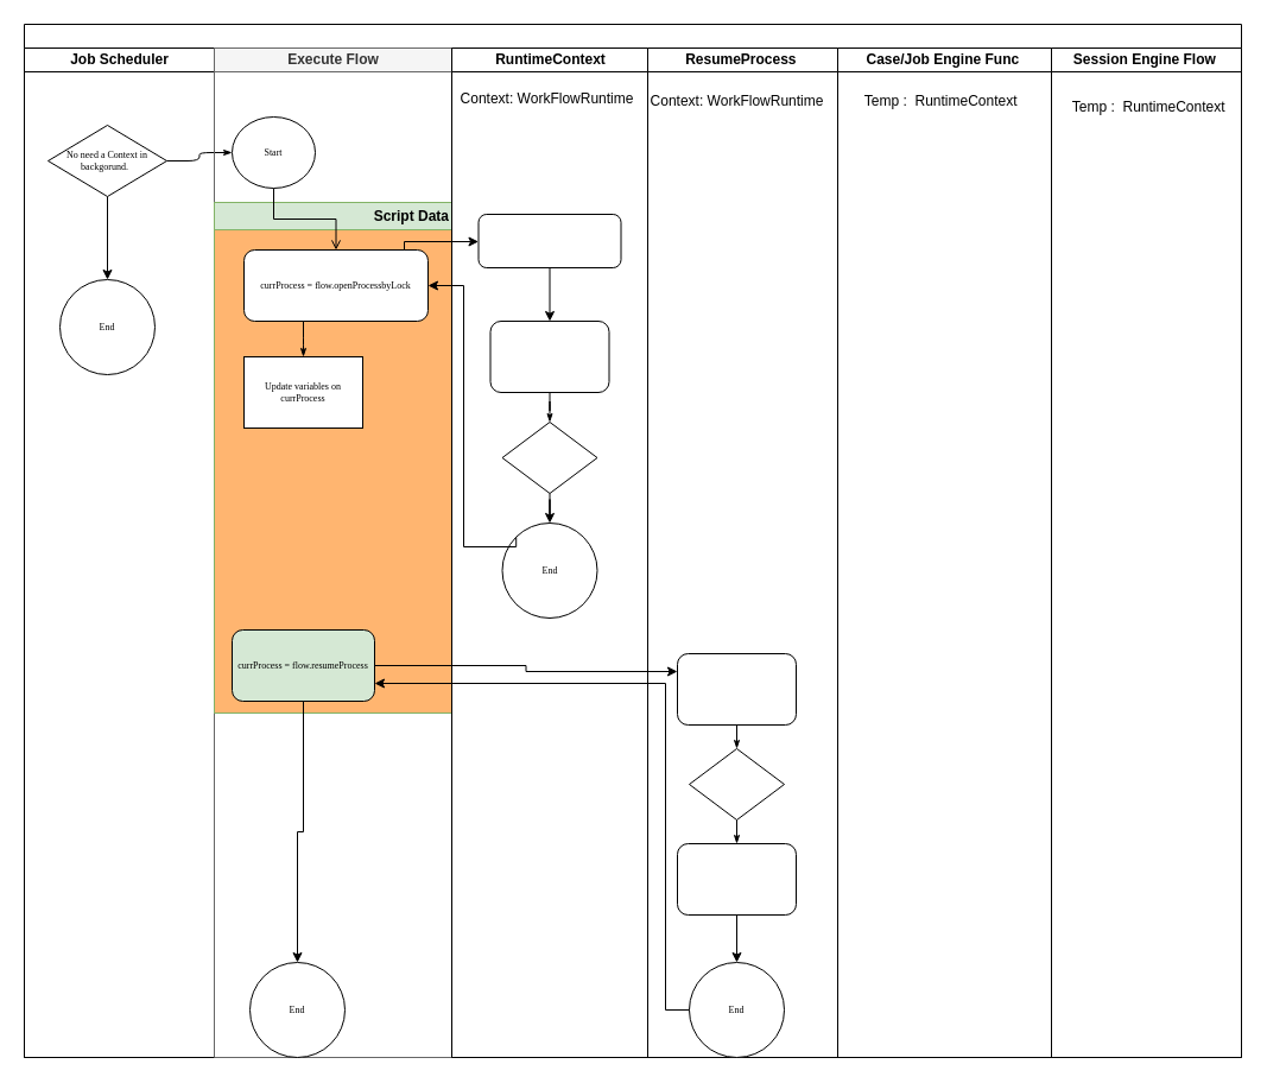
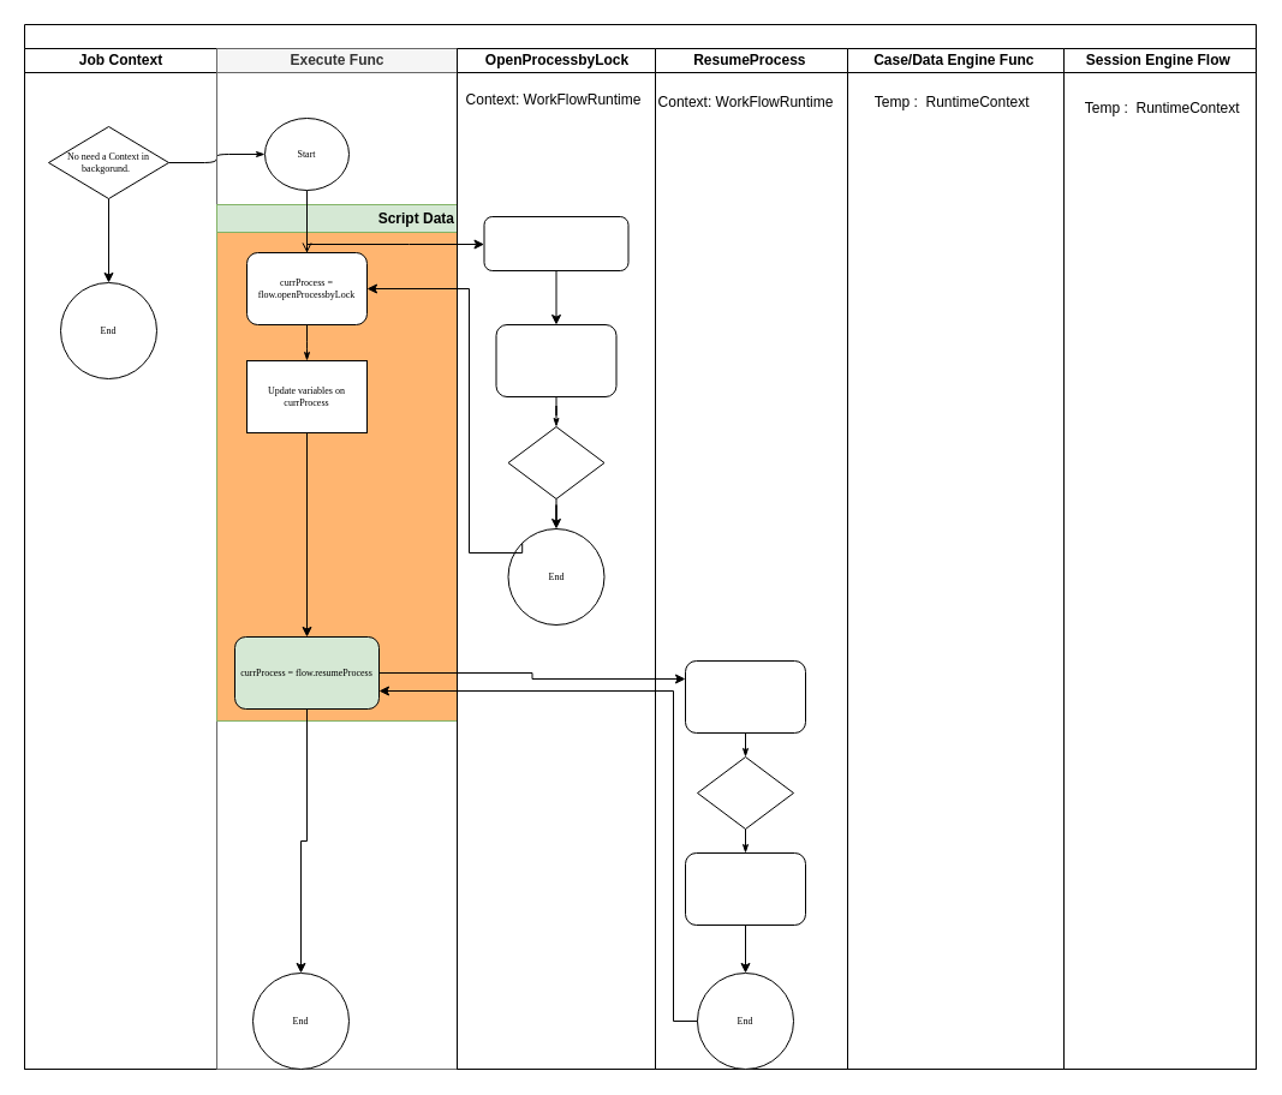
- <mxCell id="3" value="Job Scheduler" style="swimlane;html=1;startSize=20;" parent="2" vertex="1"><mxGeometry y="20" width="160" height="850" as="geometry" /></mxCell>
+ <mxCell id="3" value="Job Context" style="swimlane;html=1;startSize=20;" parent="2" vertex="1"><mxGeometry y="20" width="160" height="850" as="geometry" /></mxCell>
- <mxCell id="8" value="Execute Flow" style="swimlane;html=1;startSize=20;fillColor=#f5f5f5;fontColor=#333333;strokeColor=#666666;gradientColor=none;" parent="2" vertex="1"><mxGeometry x="160" y="20" width="200" height="850" as="geometry" /></mxCell>
+ <mxCell id="8" value="Execute Func" style="swimlane;html=1;startSize=20;fillColor=#f5f5f5;fontColor=#333333;strokeColor=#666666;gradientColor=none;" parent="2" vertex="1"><mxGeometry x="160" y="20" width="200" height="850" as="geometry" /></mxCell>
- <mxCell id="19" value="RuntimeContext" style="swimlane;html=1;startSize=20;" parent="2" vertex="1"><mxGeometry x="360" y="20" width="165" height="850" as="geometry" /></mxCell>
+ <mxCell id="19" value="OpenProcessbyLock" style="swimlane;html=1;startSize=20;" parent="2" vertex="1"><mxGeometry x="360" y="20" width="165" height="850" as="geometry" /></mxCell>
- <mxCell id="37" value="Case/Job Engine Func&amp;nbsp;" style="swimlane;html=1;startSize=20;" parent="2" vertex="1"><mxGeometry x="685" y="20" width="180" height="850" as="geometry" /></mxCell>
+ <mxCell id="37" value="Case/Data Engine Func&amp;nbsp;" style="swimlane;html=1;startSize=20;" parent="2" vertex="1"><mxGeometry x="685" y="20" width="180" height="850" as="geometry" /></mxCell>
- <mxCell id="18" value="Start" style="ellipse;whiteSpace=wrap;html=1;fontSize=8;fontFamily=Verdana;rounded=1;shadow=0;labelBackgroundColor=none;strokeWidth=1;" vertex="1" parent="8"><mxGeometry x="15" y="58" width="70" height="60" as="geometry" /></mxCell>
+ <mxCell id="18" value="Start" style="ellipse;whiteSpace=wrap;html=1;fontSize=8;fontFamily=Verdana;rounded=1;shadow=0;labelBackgroundColor=none;strokeWidth=1;" vertex="1" parent="8"><mxGeometry x="40" y="58" width="70" height="60" as="geometry" /></mxCell>
- <mxCell id="10" value="currProcess = flow.openProcessbyLock" style="rounded=1;whiteSpace=wrap;html=1;shadow=0;labelBackgroundColor=none;strokeWidth=1;fontFamily=Verdana;fontSize=8;align=center;" parent="8" vertex="1"><mxGeometry x="25" y="170" width="155" height="60" as="geometry" /></mxCell>
+ <mxCell id="10" value="currProcess = flow.openProcessbyLock" style="rounded=1;whiteSpace=wrap;html=1;shadow=0;labelBackgroundColor=none;strokeWidth=1;fontFamily=Verdana;fontSize=8;align=center;" parent="8" vertex="1"><mxGeometry x="25" y="170" width="100" height="60" as="geometry" /></mxCell>
+ <mxCell id="11" value="" style="edgeStyle=orthogonalEdgeStyle;rounded=0;orthogonalLoop=1;jettySize=auto;html=1;" edge="1" parent="8" source="12" target="15"><mxGeometry relative="1" as="geometry" /></mxCell>
